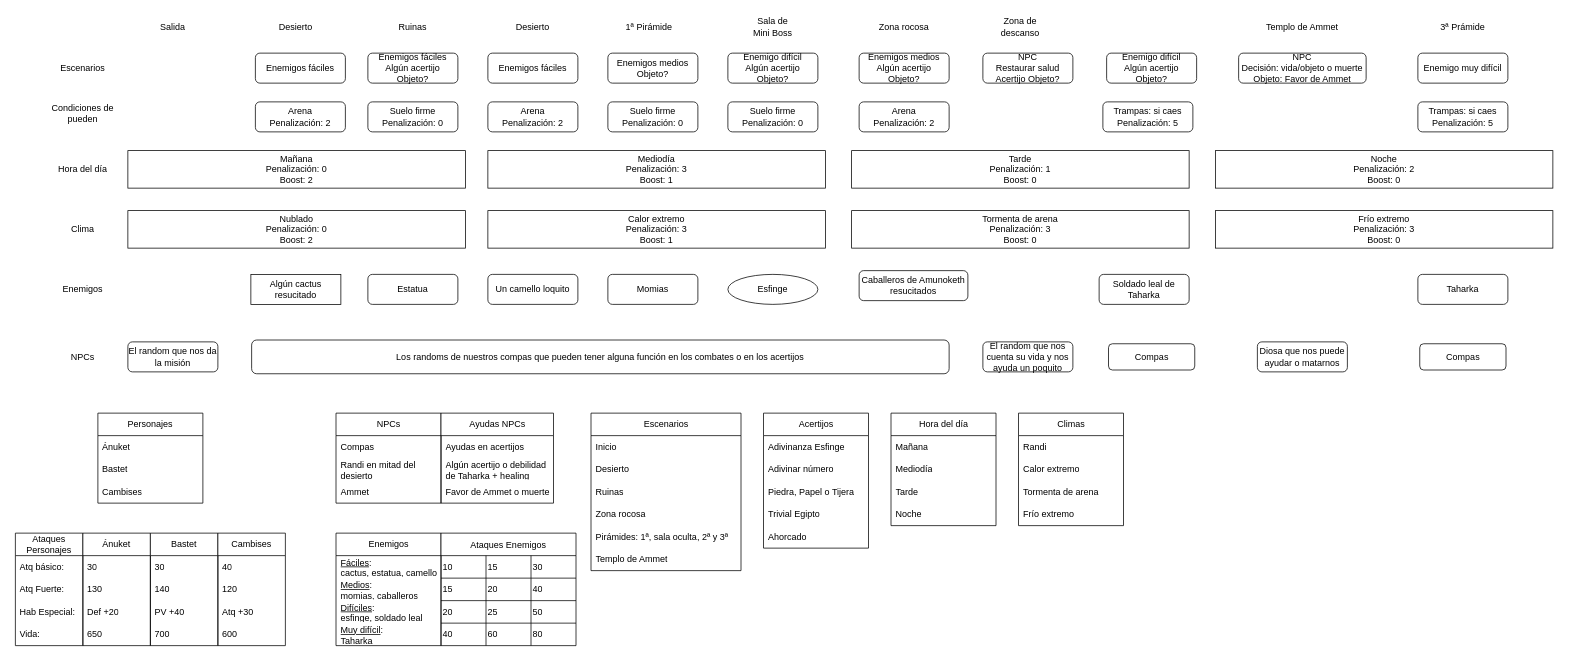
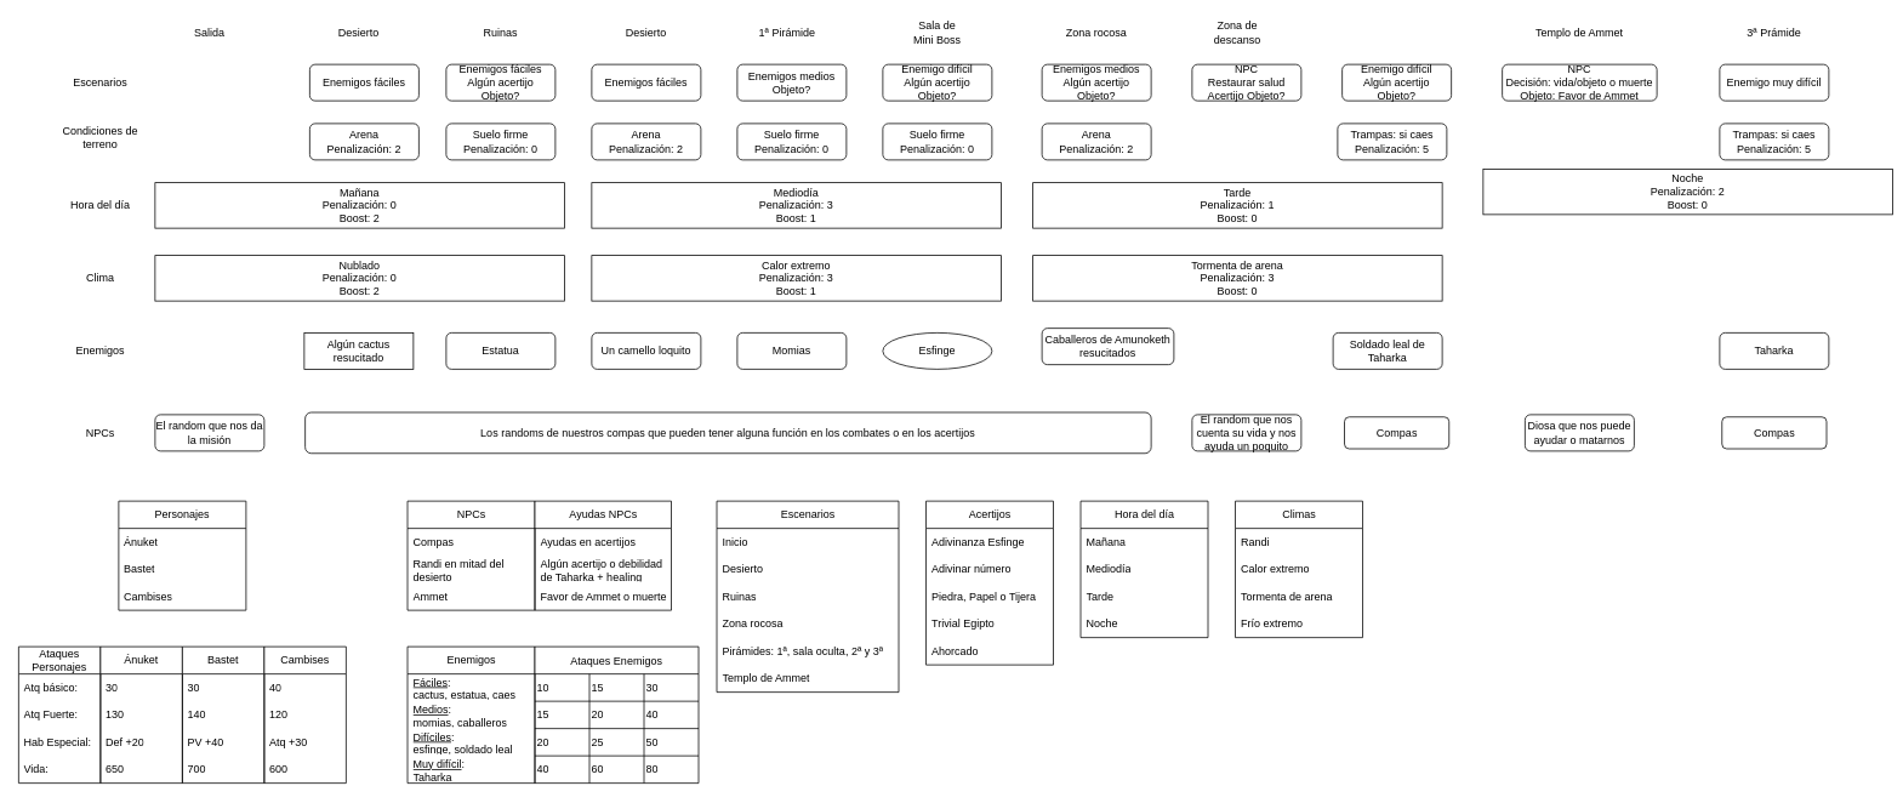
- <mxCell id="19" value="Condiciones de pueden" style="text;html=1;align=center;verticalAlign=middle;whiteSpace=wrap;rounded=0;" parent="1" vertex="1"><mxGeometry x="55" y="135" width="110" height="30" as="geometry" /></mxCell>
+ <mxCell id="19" value="Condiciones de terreno" style="text;html=1;align=center;verticalAlign=middle;whiteSpace=wrap;rounded=0;" parent="1" vertex="1"><mxGeometry x="55" y="135" width="110" height="30" as="geometry" /></mxCell>
- <mxCell id="14" value="&lt;div&gt;Noche&lt;/div&gt;&lt;div&gt;Penalización: 2&lt;/div&gt;&lt;div&gt;&lt;span style=&quot;background-color: transparent; color: light-dark(rgb(0, 0, 0), rgb(255, 255, 255));&quot;&gt;Boost: 0&lt;/span&gt;&lt;/div&gt;" style="rounded=0;whiteSpace=wrap;html=1;" parent="1" vertex="1"><mxGeometry x="1620" y="200" width="450" height="50" as="geometry" /></mxCell>
+ <mxCell id="14" value="&lt;div&gt;Noche&lt;/div&gt;&lt;div&gt;Penalización: 2&lt;/div&gt;&lt;div&gt;&lt;span style=&quot;background-color: transparent; color: light-dark(rgb(0, 0, 0), rgb(255, 255, 255));&quot;&gt;Boost: 0&lt;/span&gt;&lt;/div&gt;" style="rounded=0;whiteSpace=wrap;html=1;" parent="1" vertex="1"><mxGeometry x="1630" y="185" width="450" height="50" as="geometry" /></mxCell>
- <mxCell id="39" value="&lt;div&gt;Frío extremo&lt;/div&gt;&lt;div&gt;Penalización: 3&lt;/div&gt;&lt;div&gt;Boost: 0&lt;/div&gt;" style="rounded=0;whiteSpace=wrap;html=1;" parent="1" vertex="1"><mxGeometry x="1620" y="280" width="450" height="50" as="geometry" /></mxCell>
- <mxCell id="112" value="&lt;u&gt;Fáciles&lt;/u&gt;:&amp;nbsp;&lt;div&gt;cactus, estatua, camello&lt;/div&gt;" style="text;strokeColor=none;fillColor=none;align=left;verticalAlign=middle;spacingLeft=4;spacingRight=4;overflow=hidden;points=[[0,0.5],[1,0.5]];portConstraint=eastwest;rotatable=0;whiteSpace=wrap;html=1;" parent="111" vertex="1"><mxGeometry y="30" width="140" height="30" as="geometry" /></mxCell>
+ <mxCell id="112" value="&lt;u&gt;Fáciles&lt;/u&gt;:&amp;nbsp;&lt;div&gt;cactus, estatua, caes&lt;/div&gt;" style="text;strokeColor=none;fillColor=none;align=left;verticalAlign=middle;spacingLeft=4;spacingRight=4;overflow=hidden;points=[[0,0.5],[1,0.5]];portConstraint=eastwest;rotatable=0;whiteSpace=wrap;html=1;" parent="111" vertex="1"><mxGeometry y="30" width="140" height="30" as="geometry" /></mxCell>
